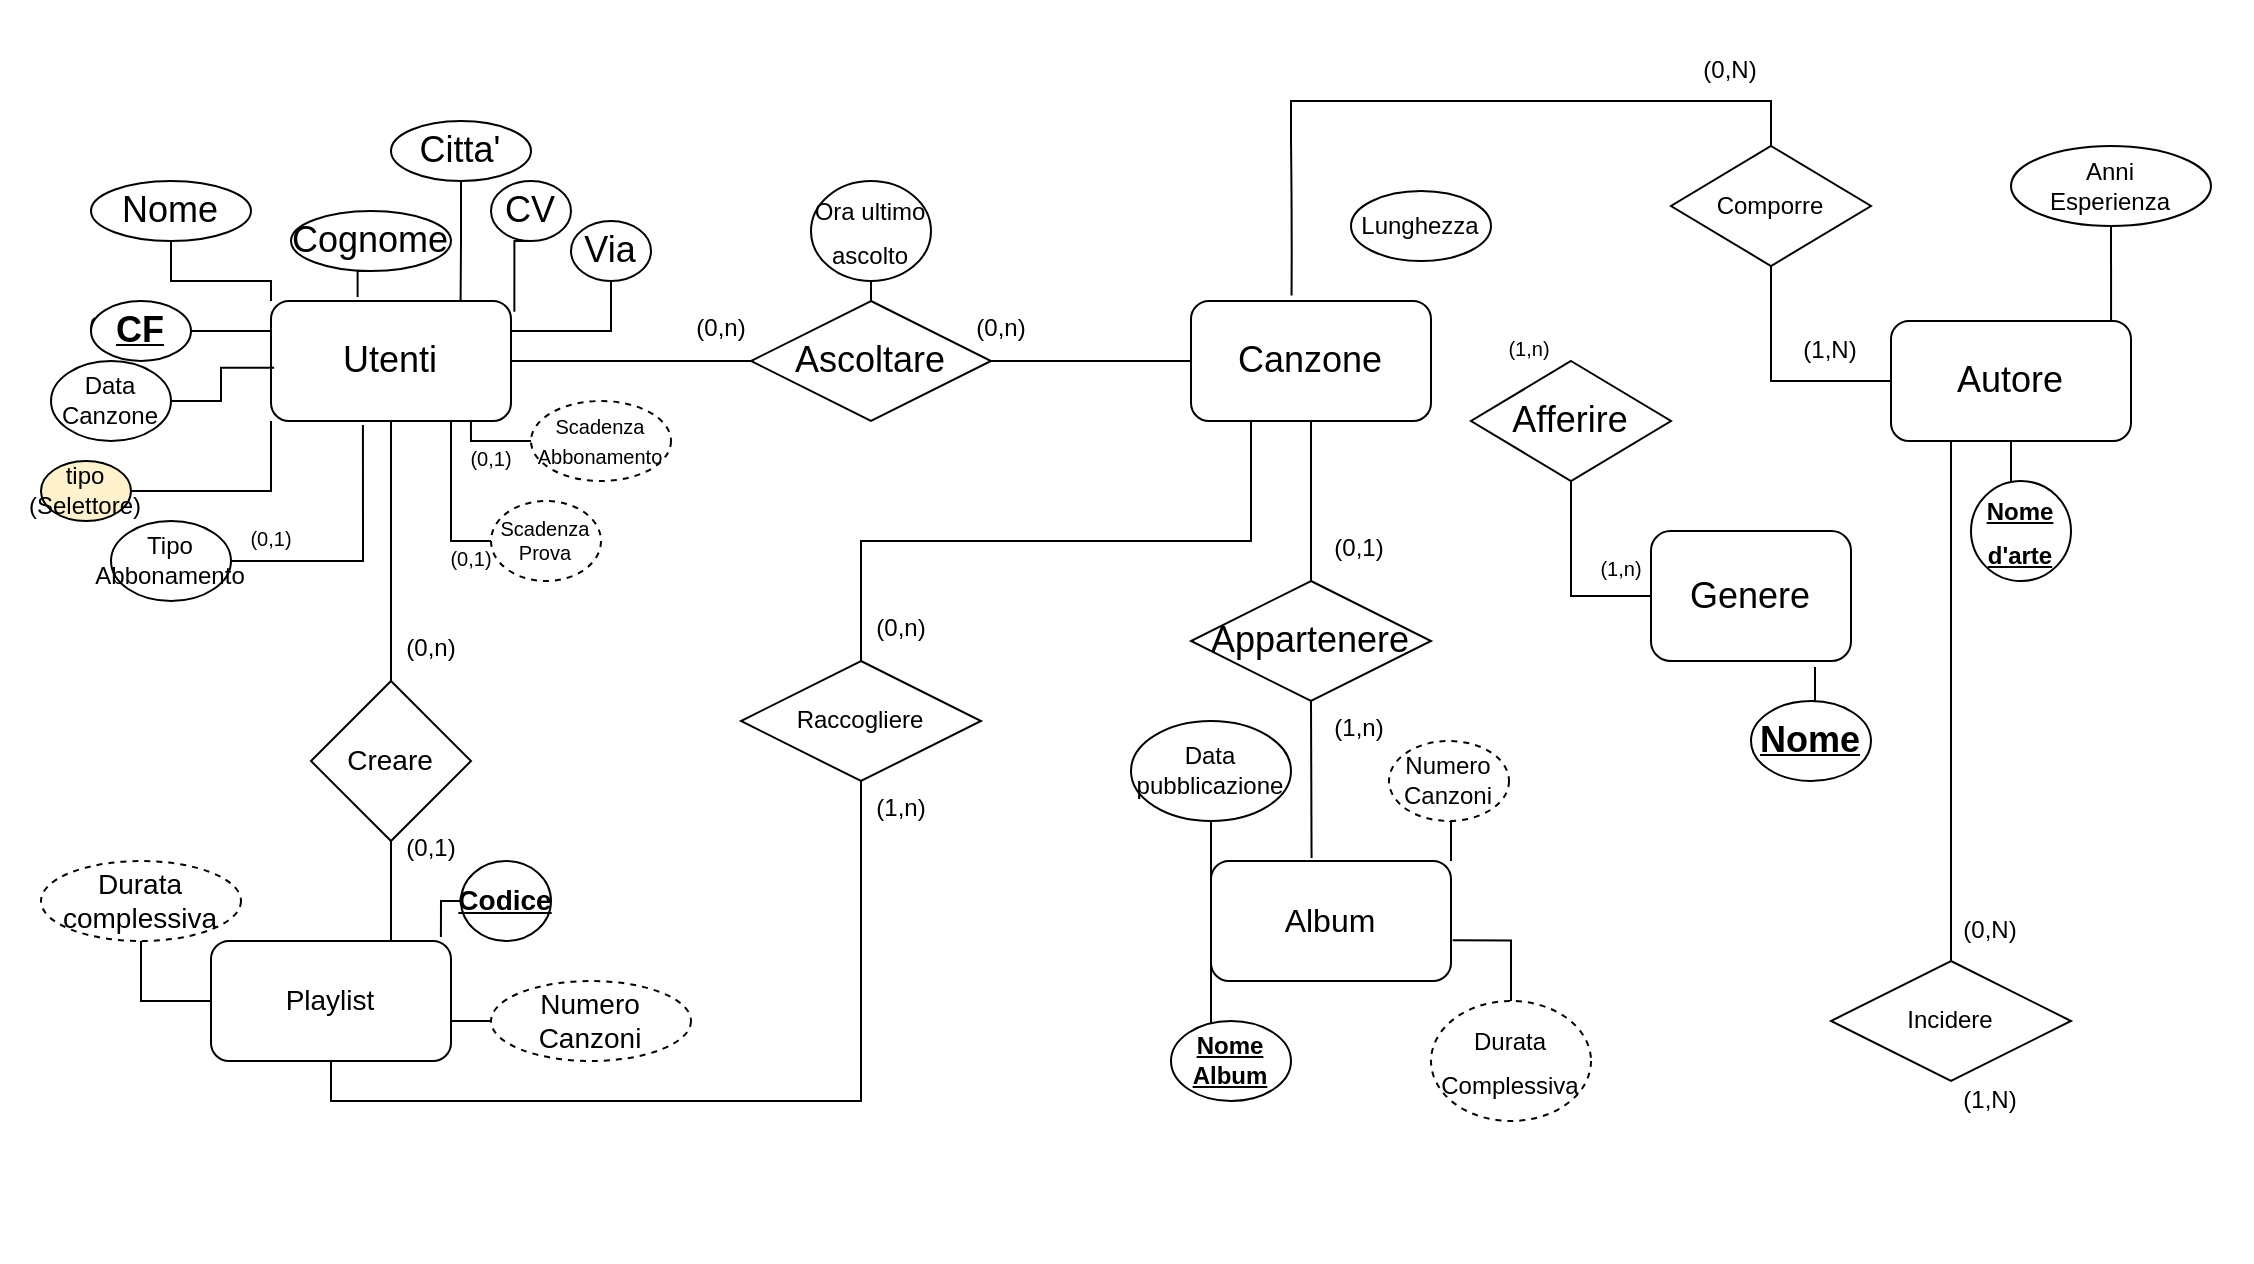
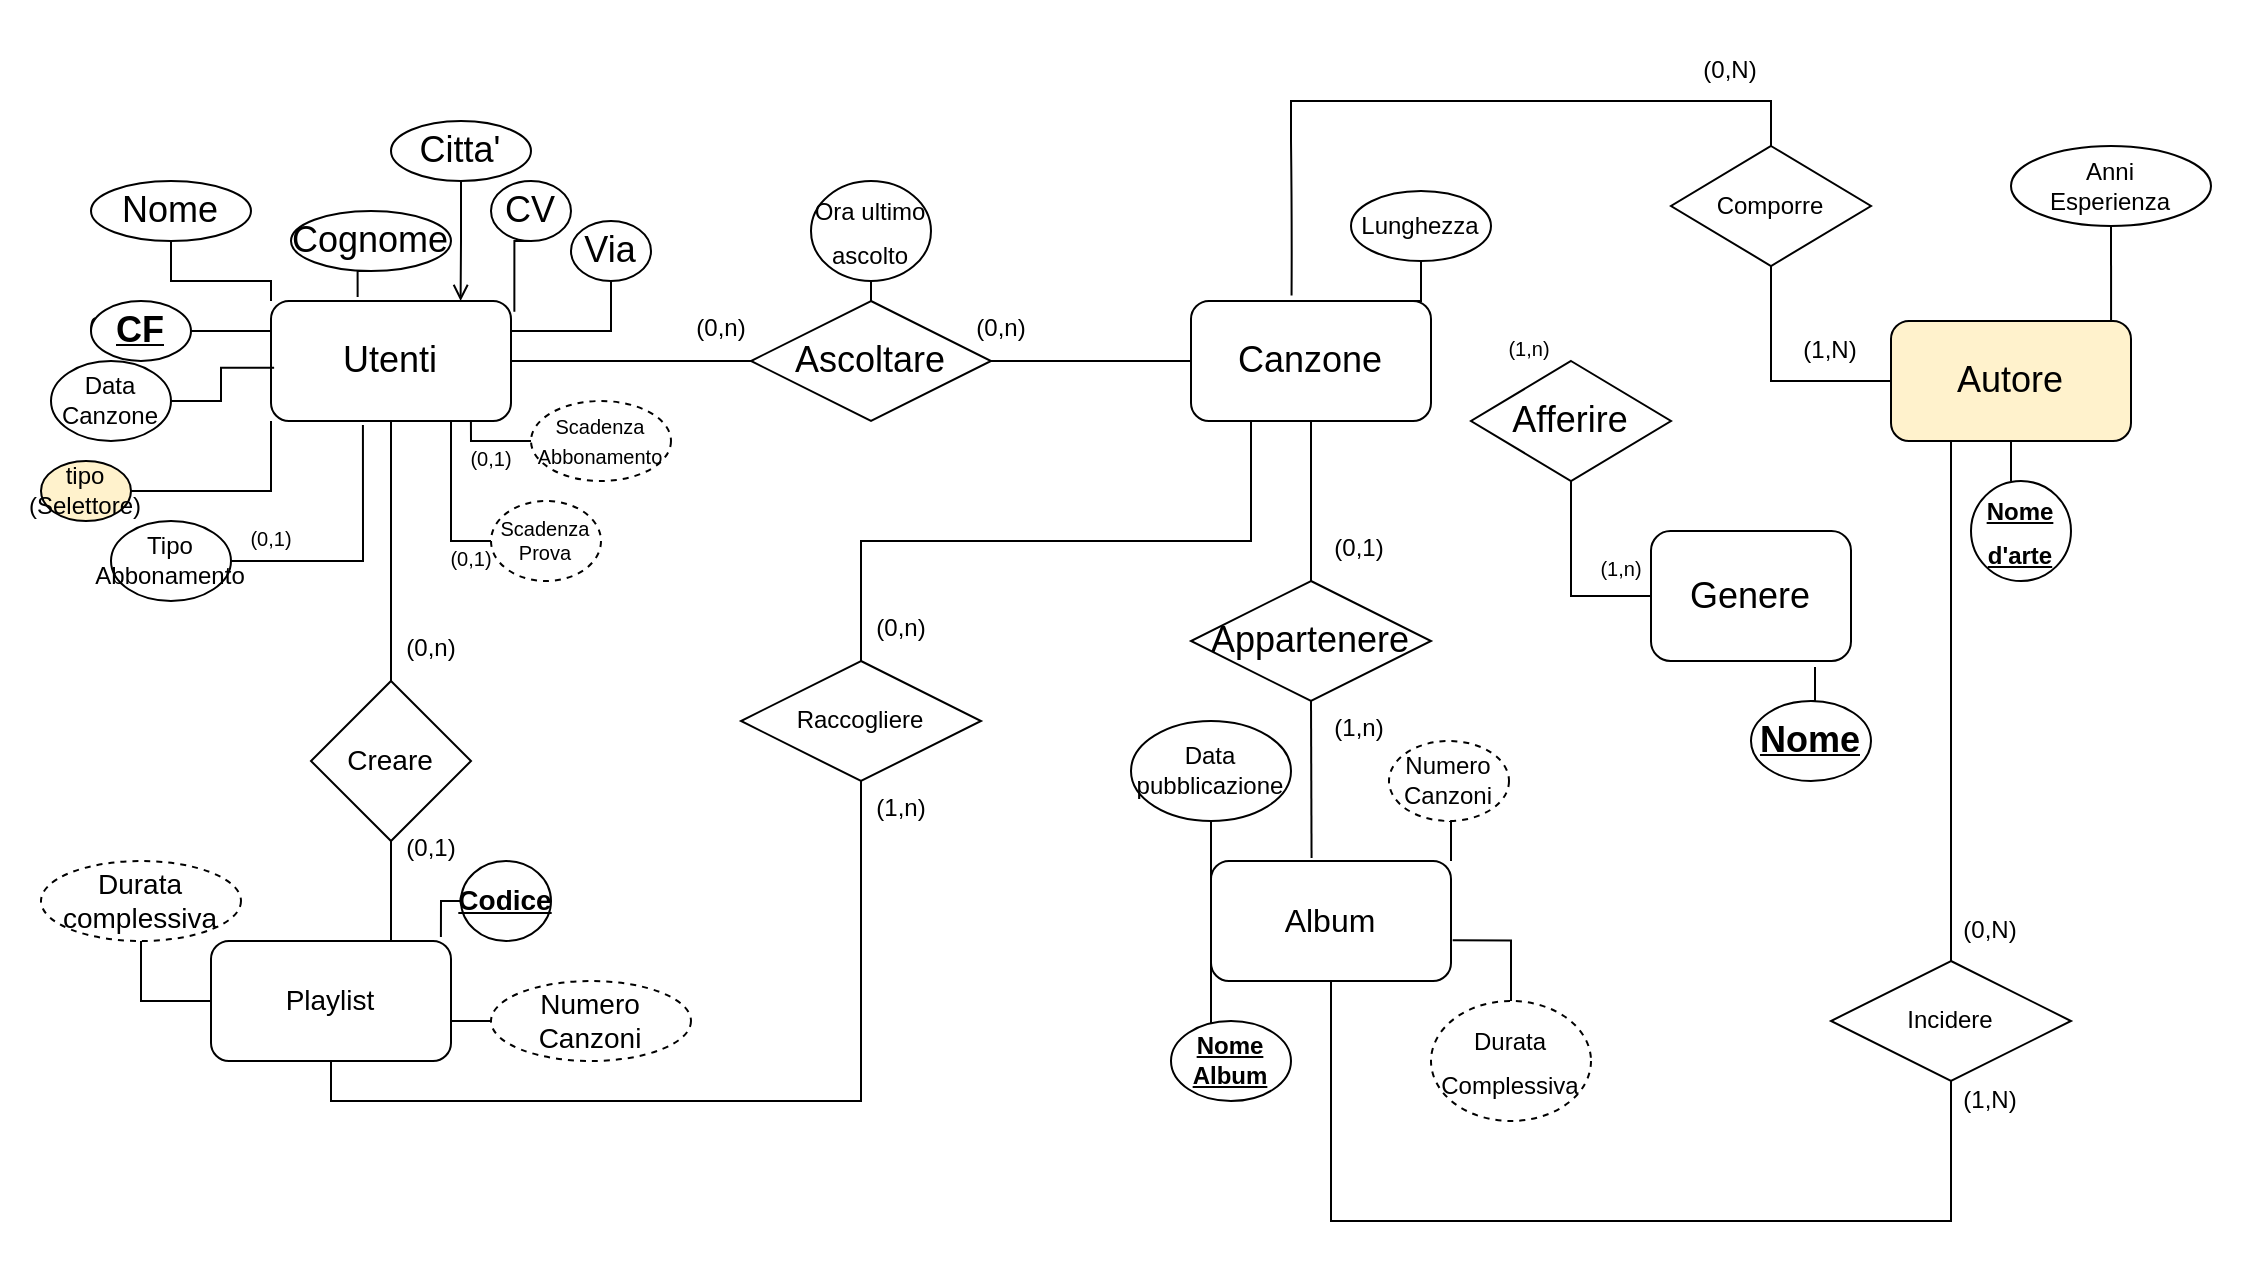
+ <mxCell id="42" style="edgeStyle=orthogonalEdgeStyle;rounded=0;orthogonalLoop=1;jettySize=auto;html=1;exitX=0.5;exitY=1;exitDx=0;exitDy=0;fontSize=12;endArrow=none;endFill=0;" parent="1" source="43" target="39" edge="1"><mxGeometry relative="1" as="geometry" /></mxCell>
- <mxCell id="9" style="edgeStyle=orthogonalEdgeStyle;rounded=0;orthogonalLoop=1;jettySize=auto;html=1;exitX=0.5;exitY=1;exitDx=0;exitDy=0;entryX=0.79;entryY=0;entryDx=0;entryDy=0;entryPerimeter=0;fontSize=10;endArrow=none;endFill=0;" parent="1" source="10" target="4" edge="1"><mxGeometry relative="1" as="geometry" /></mxCell>
+ <mxCell id="9" style="edgeStyle=orthogonalEdgeStyle;rounded=0;orthogonalLoop=1;jettySize=auto;html=1;exitX=0.5;exitY=1;exitDx=0;exitDy=0;entryX=0.79;entryY=0;entryDx=0;entryDy=0;entryPerimeter=0;fontSize=10;endArrow=open;endFill=0;" parent="1" source="10" target="4" edge="1"><mxGeometry relative="1" as="geometry" /></mxCell>
- <mxCell id="59" value="&lt;font style=&quot;font-size: 18px&quot;&gt;Autore&lt;/font&gt;" style="rounded=1;whiteSpace=wrap;html=1;" parent="1" vertex="1"><mxGeometry x="945" y="160" width="120" height="60" as="geometry" /></mxCell>
+ <mxCell id="59" value="&lt;font style=&quot;font-size: 18px&quot;&gt;Autore&lt;/font&gt;" style="rounded=1;whiteSpace=wrap;html=1;fillColor=#fff2cc;" parent="1" vertex="1"><mxGeometry x="945" y="160" width="120" height="60" as="geometry" /></mxCell>
+ <mxCell id="57" style="edgeStyle=orthogonalEdgeStyle;rounded=0;orthogonalLoop=1;jettySize=auto;html=1;exitX=0.5;exitY=1;exitDx=0;exitDy=0;endArrow=none;endFill=0;entryX=0.5;entryY=1;entryDx=0;entryDy=0;" parent="1" source="44" target="64" edge="1"><mxGeometry relative="1" as="geometry"><mxPoint x="915" y="540" as="targetPoint" /><Array as="points"><mxPoint x="665" y="610" /><mxPoint x="975" y="610" /></Array></mxGeometry></mxCell>
